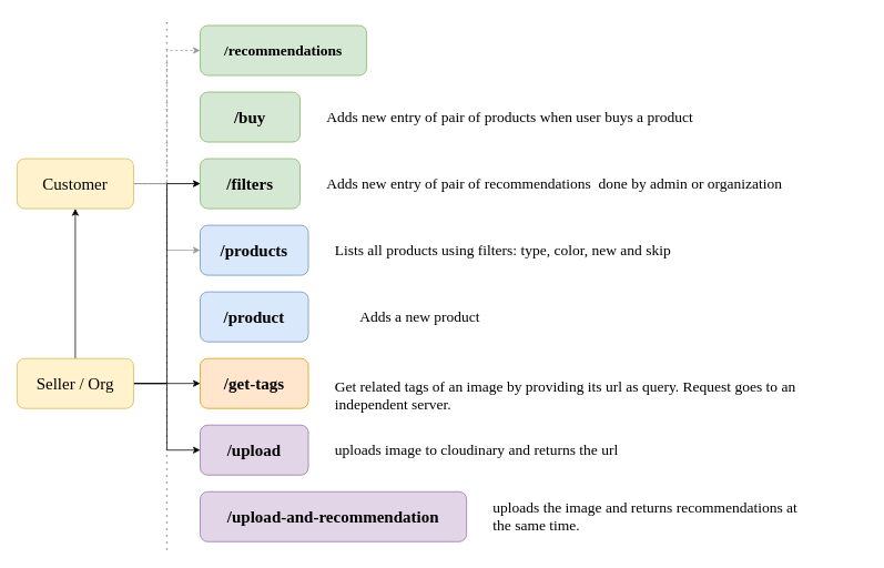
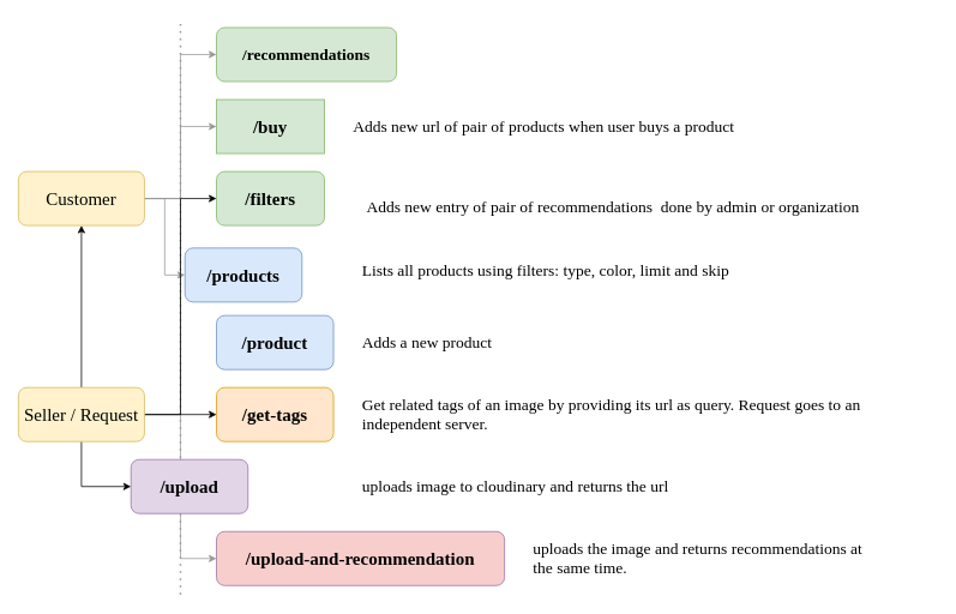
- <mxCell id="4" style="edgeStyle=orthogonalEdgeStyle;rounded=0;orthogonalLoop=1;jettySize=auto;html=1;entryX=0;entryY=0.5;entryDx=0;entryDy=0;fontFamily=manrope;fontSource=https%3A%2F%2Ffonts.googleapis.com%2Fcss%3Ffamily%3Dmanrope;fontSize=18;strokeColor=#999999;dashed=1;" parent="1" source="6" target="8" edge="1"><mxGeometry relative="1" as="geometry" /></mxCell>
+ <mxCell id="4" style="edgeStyle=orthogonalEdgeStyle;rounded=0;orthogonalLoop=1;jettySize=auto;html=1;entryX=0;entryY=0.5;entryDx=0;entryDy=0;fontFamily=manrope;fontSource=https%3A%2F%2Ffonts.googleapis.com%2Fcss%3Ffamily%3Dmanrope;fontSize=18;strokeColor=#999999;" parent="1" source="6" target="8" edge="1"><mxGeometry relative="1" as="geometry" /></mxCell>
- <mxCell id="9" value="/buy" style="rounded=1;whiteSpace=wrap;html=1;fontSize=20;fontFamily=manrope;fontSource=https%3A%2F%2Ffonts.googleapis.com%2Fcss%3Ffamily%3Dmanrope;fillColor=#d5e8d4;strokeColor=#82b366;fontStyle=1" parent="1" vertex="1"><mxGeometry x="240" y="110" width="120" height="60" as="geometry" /></mxCell>
+ <mxCell id="9" value="/buy" style="whiteSpace=wrap;html=1;fontSize=20;fontFamily=manrope;fontSource=https%3A%2F%2Ffonts.googleapis.com%2Fcss%3Ffamily%3Dmanrope;fillColor=#d5e8d4;strokeColor=#82b366;fontStyle=1;rounded=0;" parent="1" vertex="1"><mxGeometry x="240" y="110" width="120" height="60" as="geometry" /></mxCell>
- <mxCell id="21" value="Adds new entry of pair of products when user buys a product" style="text;html=1;align=left;verticalAlign=middle;resizable=0;points=[];autosize=1;strokeColor=none;fillColor=none;fontSize=18;fontFamily=manrope;" parent="1" vertex="1"><mxGeometry x="390" y="125" width="520" height="30" as="geometry" /></mxCell>
+ <mxCell id="21" value="Adds new url of pair of products when user buys a product" style="text;html=1;align=left;verticalAlign=middle;resizable=0;points=[];autosize=1;strokeColor=none;fillColor=none;fontSize=18;fontFamily=manrope;" parent="1" vertex="1"><mxGeometry x="390" y="125" width="520" height="30" as="geometry" /></mxCell>
- <mxCell id="2" style="edgeStyle=orthogonalEdgeStyle;rounded=0;orthogonalLoop=1;jettySize=auto;html=1;fontFamily=manrope;fontSource=https%3A%2F%2Ffonts.googleapis.com%2Fcss%3Ffamily%3Dmanrope;fontSize=18;strokeColor=#999999;" parent="1" source="6" target="10" edge="1"><mxGeometry relative="1" as="geometry" /></mxCell>
+ <mxCell id="2" style="edgeStyle=orthogonalEdgeStyle;rounded=0;orthogonalLoop=1;jettySize=auto;html=1;entryX=0;entryY=0.5;entryDx=0;entryDy=0;fontFamily=manrope;fontSource=https%3A%2F%2Ffonts.googleapis.com%2Fcss%3Ffamily%3Dmanrope;fontSize=18;strokeColor=#999999;" parent="1" source="6" target="9" edge="1"><mxGeometry relative="1" as="geometry" /></mxCell>
- <mxCell id="22" value="Adds new entry of pair of recommendations&amp;nbsp; done by admin or organization" style="text;html=1;align=left;verticalAlign=middle;resizable=0;points=[];autosize=1;strokeColor=none;fillColor=none;fontSize=18;fontFamily=manrope;" parent="1" vertex="1"><mxGeometry x="390" y="205" width="630" height="30" as="geometry" /></mxCell>
+ <mxCell id="22" value="Adds new entry of pair of recommendations&amp;nbsp; done by admin or organization" style="text;html=1;align=left;verticalAlign=middle;resizable=0;points=[];autosize=1;strokeColor=none;fillColor=none;fontSize=18;fontFamily=manrope;" parent="1" vertex="1"><mxGeometry x="405" y="215" width="630" height="30" as="geometry" /></mxCell>
- <mxCell id="12" value="/products" style="rounded=1;whiteSpace=wrap;html=1;fontSize=20;fontFamily=manrope;fontSource=https%3A%2F%2Ffonts.googleapis.com%2Fcss%3Ffamily%3Dmanrope;fillColor=#dae8fc;strokeColor=#6c8ebf;fontStyle=1" parent="1" vertex="1"><mxGeometry x="240" y="270" width="130" height="60" as="geometry" /></mxCell>
+ <mxCell id="12" value="/products" style="rounded=1;whiteSpace=wrap;html=1;fontSize=20;fontFamily=manrope;fontSource=https%3A%2F%2Ffonts.googleapis.com%2Fcss%3Ffamily%3Dmanrope;fillColor=#dae8fc;strokeColor=#6c8ebf;fontStyle=1" parent="1" vertex="1"><mxGeometry x="205" y="275" width="130" height="60" as="geometry" /></mxCell>
- <mxCell id="23" value="Lists all products using filters: type, color, new and skip" style="text;html=1;align=left;verticalAlign=middle;resizable=0;points=[];autosize=1;strokeColor=none;fillColor=none;fontSize=18;fontFamily=manrope;" parent="1" vertex="1"><mxGeometry x="400" y="285" width="470" height="30" as="geometry" /></mxCell>
+ <mxCell id="23" value="Lists all products using filters: type, color, limit and skip" style="text;html=1;align=left;verticalAlign=middle;resizable=0;points=[];autosize=1;strokeColor=none;fillColor=none;fontSize=18;fontFamily=manrope;" parent="1" vertex="1"><mxGeometry x="400" y="285" width="470" height="30" as="geometry" /></mxCell>
- <mxCell id="24" value="Adds a new product" style="text;html=1;align=left;verticalAlign=middle;resizable=0;points=[];autosize=1;strokeColor=none;fillColor=none;fontSize=18;fontFamily=manrope;" parent="1" vertex="1"><mxGeometry x="430" y="365" width="180" height="30" as="geometry" /></mxCell>
+ <mxCell id="24" value="Adds a new product" style="text;html=1;align=left;verticalAlign=middle;resizable=0;points=[];autosize=1;strokeColor=none;fillColor=none;fontSize=18;fontFamily=manrope;" parent="1" vertex="1"><mxGeometry x="400" y="365" width="180" height="30" as="geometry" /></mxCell>
- <mxCell id="20" value="Seller / Org" style="rounded=1;whiteSpace=wrap;html=1;fontSize=20;fontFamily=manrope;fontSource=https%3A%2F%2Ffonts.googleapis.com%2Fcss%3Ffamily%3Dmanrope;fillColor=#fff2cc;strokeColor=#d6b656;" parent="1" vertex="1"><mxGeometry x="20" y="430" width="140" height="60" as="geometry" /></mxCell>
+ <mxCell id="20" value="Seller / Request" style="rounded=1;whiteSpace=wrap;html=1;fontSize=20;fontFamily=manrope;fontSource=https%3A%2F%2Ffonts.googleapis.com%2Fcss%3Ffamily%3Dmanrope;fillColor=#fff2cc;strokeColor=#d6b656;" parent="1" vertex="1"><mxGeometry x="20" y="430" width="140" height="60" as="geometry" /></mxCell>
- <mxCell id="25" value="Get related tags of an image by providing its url as query. Request goes to an&lt;br&gt;independent server." style="text;html=1;align=left;verticalAlign=middle;resizable=0;points=[];autosize=1;strokeColor=none;fillColor=none;fontSize=18;fontFamily=manrope;" parent="1" vertex="1"><mxGeometry x="400" y="450" width="640" height="50" as="geometry" /></mxCell>
+ <mxCell id="25" value="Get related tags of an image by providing its url as query. Request goes to an&lt;br&gt;independent server." style="text;html=1;align=left;verticalAlign=middle;resizable=0;points=[];autosize=1;strokeColor=none;fillColor=none;fontSize=18;fontFamily=manrope;" parent="1" vertex="1"><mxGeometry x="400" y="435" width="640" height="50" as="geometry" /></mxCell>
- <mxCell id="14" value="/upload" style="rounded=1;whiteSpace=wrap;html=1;fontSize=20;fontFamily=manrope;fontSource=https%3A%2F%2Ffonts.googleapis.com%2Fcss%3Ffamily%3Dmanrope;fillColor=#e1d5e7;strokeColor=#9673a6;fontStyle=1" parent="1" vertex="1"><mxGeometry x="240" y="510" width="130" height="60" as="geometry" /></mxCell>
+ <mxCell id="14" value="/upload" style="rounded=1;whiteSpace=wrap;html=1;fontSize=20;fontFamily=manrope;fontSource=https%3A%2F%2Ffonts.googleapis.com%2Fcss%3Ffamily%3Dmanrope;fillColor=#e1d5e7;strokeColor=#9673a6;fontStyle=1" parent="1" vertex="1"><mxGeometry x="145" y="510" width="130" height="60" as="geometry" /></mxCell>
+ <mxCell id="5" style="edgeStyle=orthogonalEdgeStyle;rounded=0;orthogonalLoop=1;jettySize=auto;html=1;entryX=0;entryY=0.5;entryDx=0;entryDy=0;fontFamily=manrope;fontSource=https%3A%2F%2Ffonts.googleapis.com%2Fcss%3Ffamily%3Dmanrope;fontSize=18;strokeColor=#999999;" parent="1" source="6" target="15" edge="1"><mxGeometry relative="1" as="geometry" /></mxCell>
- <mxCell id="15" value="/upload-and-recommendation" style="rounded=1;whiteSpace=wrap;html=1;fontSize=20;fontFamily=manrope;fontSource=https%3A%2F%2Ffonts.googleapis.com%2Fcss%3Ffamily%3Dmanrope;fillColor=#e1d5e7;strokeColor=#9673a6;fontStyle=1" parent="1" vertex="1"><mxGeometry x="240" y="590" width="320" height="60" as="geometry" /></mxCell>
+ <mxCell id="15" value="/upload-and-recommendation" style="rounded=1;whiteSpace=wrap;html=1;fontSize=20;fontFamily=manrope;fontSource=https%3A%2F%2Ffonts.googleapis.com%2Fcss%3Ffamily%3Dmanrope;fillColor=#f8cecc;strokeColor=#9673a6;fontStyle=1;" parent="1" vertex="1"><mxGeometry x="240" y="590" width="320" height="60" as="geometry" /></mxCell>
